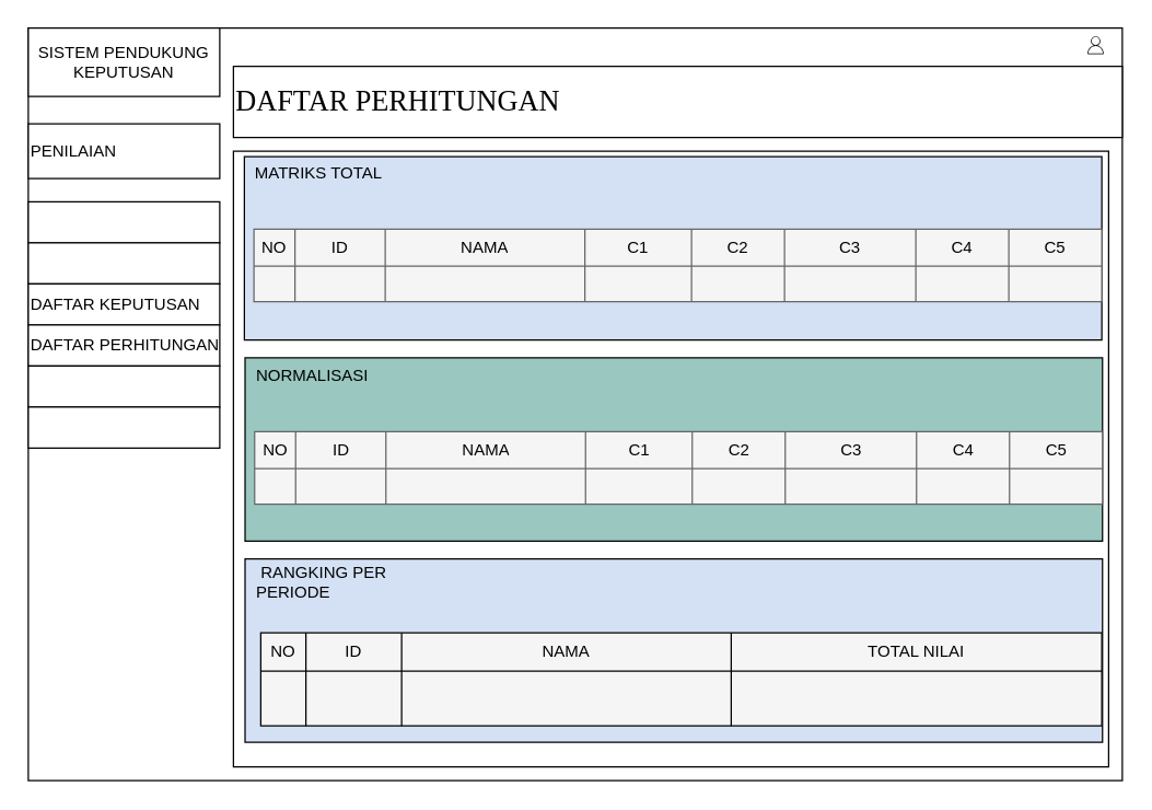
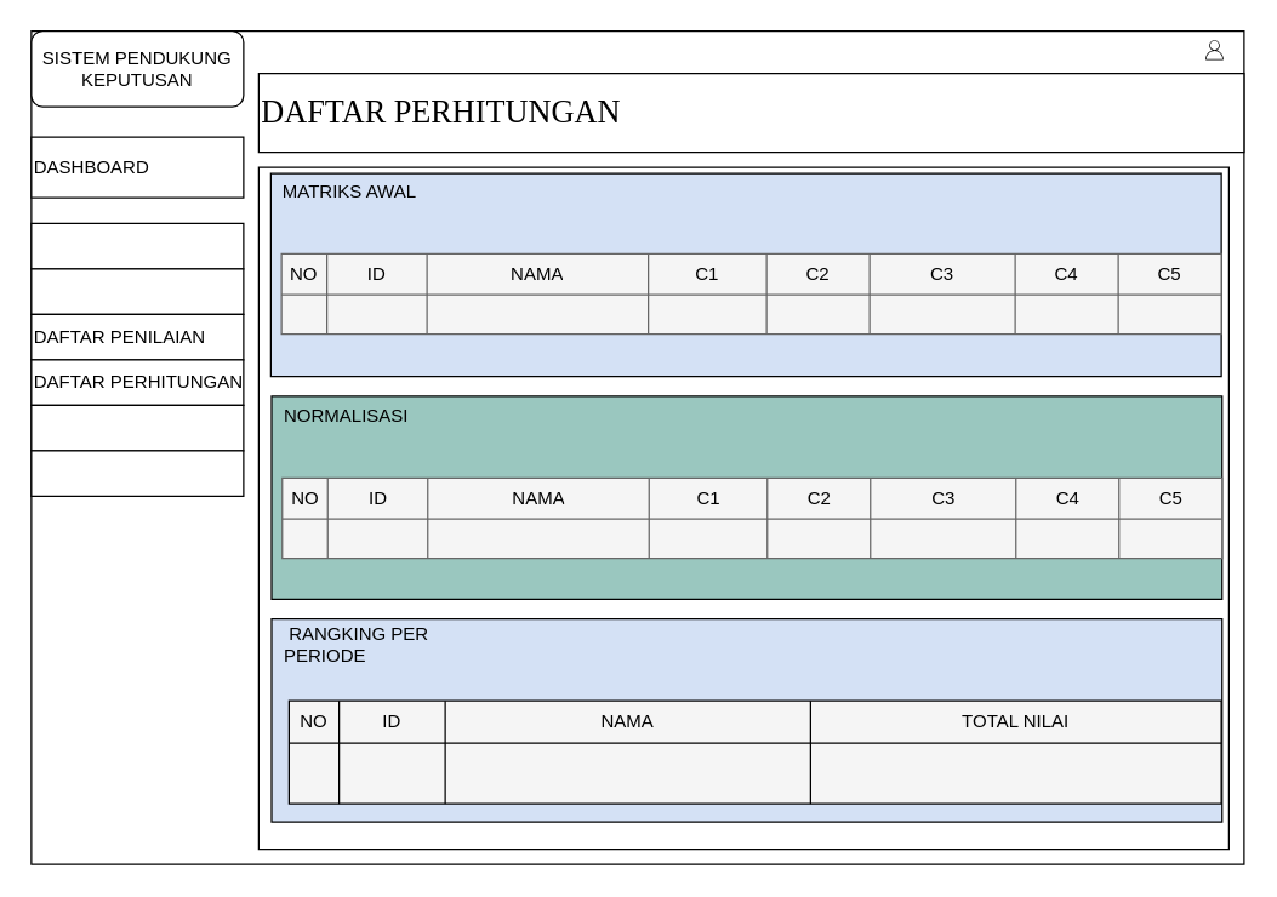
- <mxCell id="3" value="SISTEM PENDUKUNG&lt;br&gt;KEPUTUSAN" style="rounded=0;whiteSpace=wrap;html=1;" parent="1" vertex="1"><mxGeometry x="20" y="20" width="140" height="50" as="geometry" /></mxCell>
+ <mxCell id="3" value="SISTEM PENDUKUNG&lt;br&gt;KEPUTUSAN" style="whiteSpace=wrap;html=1;rounded=1;" parent="1" vertex="1"><mxGeometry x="20" y="20" width="140" height="50" as="geometry" /></mxCell>
- <mxCell id="4" value="PENILAIAN" style="rounded=0;whiteSpace=wrap;html=1;align=left;" parent="1" vertex="1"><mxGeometry x="20" y="90" width="140" height="40" as="geometry" /></mxCell>
+ <mxCell id="4" value="DASHBOARD" style="rounded=0;whiteSpace=wrap;html=1;align=left;" parent="1" vertex="1"><mxGeometry x="20" y="90" width="140" height="40" as="geometry" /></mxCell>
- <mxCell id="15" value="MATRIKS TOTAL" style="rounded=0;whiteSpace=wrap;html=1;strokeColor=none;fontSize=12;align=left;fillColor=none;" parent="1" vertex="1"><mxGeometry x="184" y="115" width="121" height="22" as="geometry" /></mxCell>
+ <mxCell id="15" value="MATRIKS AWAL" style="rounded=0;whiteSpace=wrap;html=1;strokeColor=none;fontSize=12;align=left;fillColor=none;" parent="1" vertex="1"><mxGeometry x="184" y="115" width="121" height="22" as="geometry" /></mxCell>
- <mxCell id="7" value="DAFTAR KEPUTUSAN" style="rounded=0;whiteSpace=wrap;html=1;align=left;" parent="1" vertex="1"><mxGeometry x="20" y="207" width="140" height="30" as="geometry" /></mxCell>
+ <mxCell id="7" value="DAFTAR PENILAIAN" style="rounded=0;whiteSpace=wrap;html=1;align=left;" parent="1" vertex="1"><mxGeometry x="20" y="207" width="140" height="30" as="geometry" /></mxCell>
